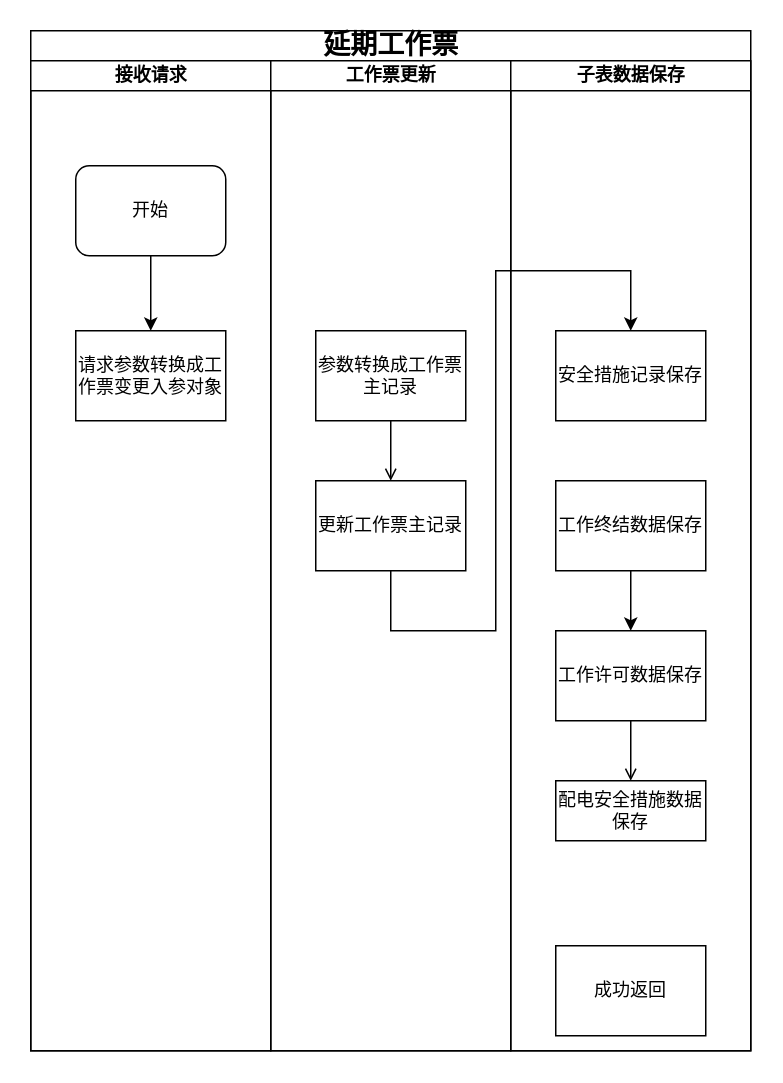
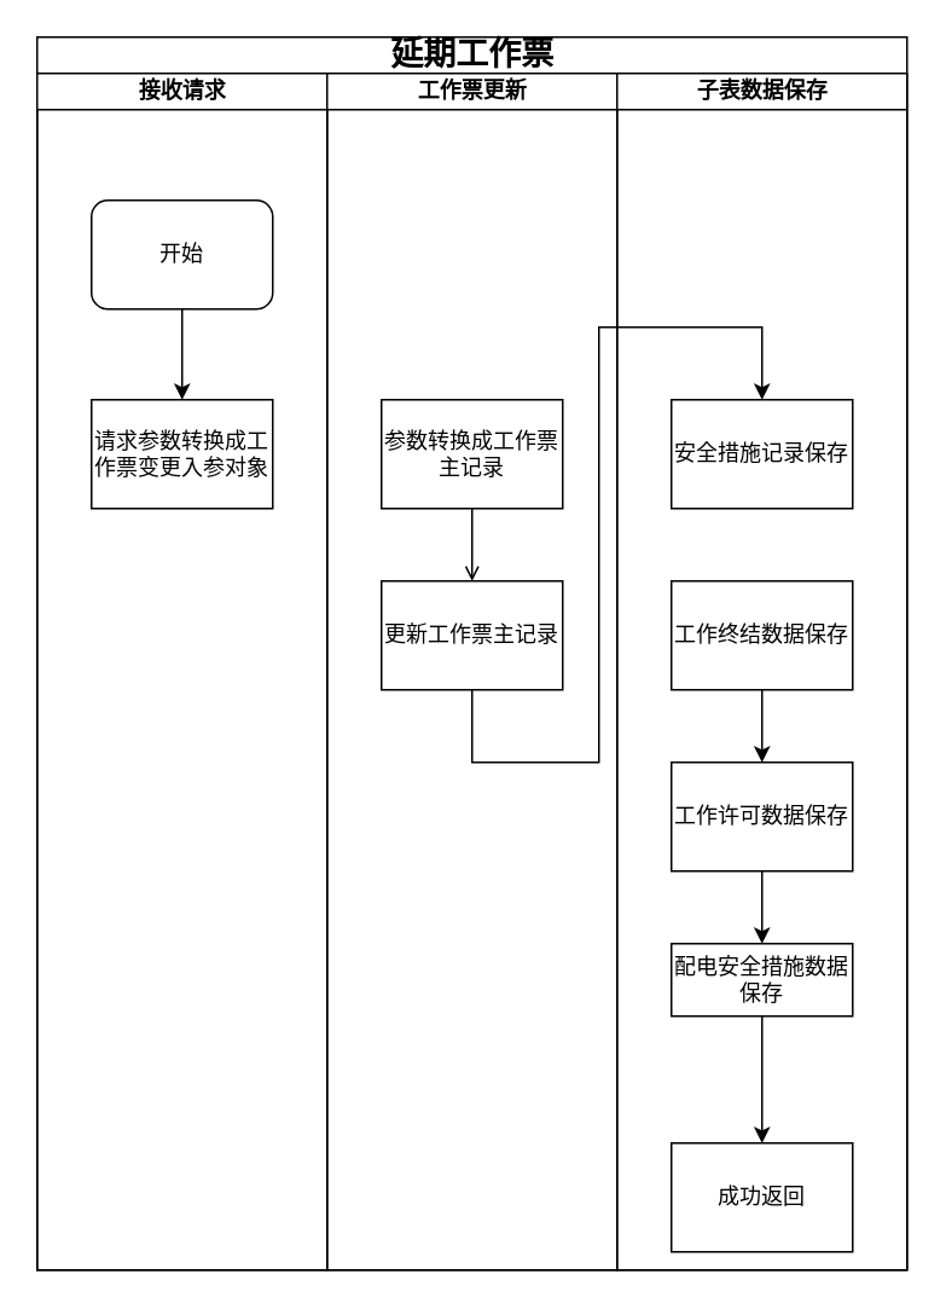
- <mxCell id="17" style="edgeStyle=orthogonalEdgeStyle;rounded=0;orthogonalLoop=1;jettySize=auto;html=1;exitX=0.5;exitY=1;exitDx=0;exitDy=0;entryX=0.5;entryY=0;entryDx=0;entryDy=0;endArrow=open;" edge="1" parent="11" source="18" target="20"><mxGeometry relative="1" as="geometry" /></mxCell>
+ <mxCell id="17" style="edgeStyle=orthogonalEdgeStyle;rounded=0;orthogonalLoop=1;jettySize=auto;html=1;exitX=0.5;exitY=1;exitDx=0;exitDy=0;entryX=0.5;entryY=0;entryDx=0;entryDy=0;" edge="1" parent="11" source="18" target="20"><mxGeometry relative="1" as="geometry" /></mxCell>
+ <mxCell id="19" style="edgeStyle=orthogonalEdgeStyle;rounded=0;orthogonalLoop=1;jettySize=auto;html=1;exitX=0.5;exitY=1;exitDx=0;exitDy=0;entryX=0.5;entryY=0;entryDx=0;entryDy=0;" edge="1" parent="11" source="20" target="21"><mxGeometry relative="1" as="geometry" /></mxCell>
